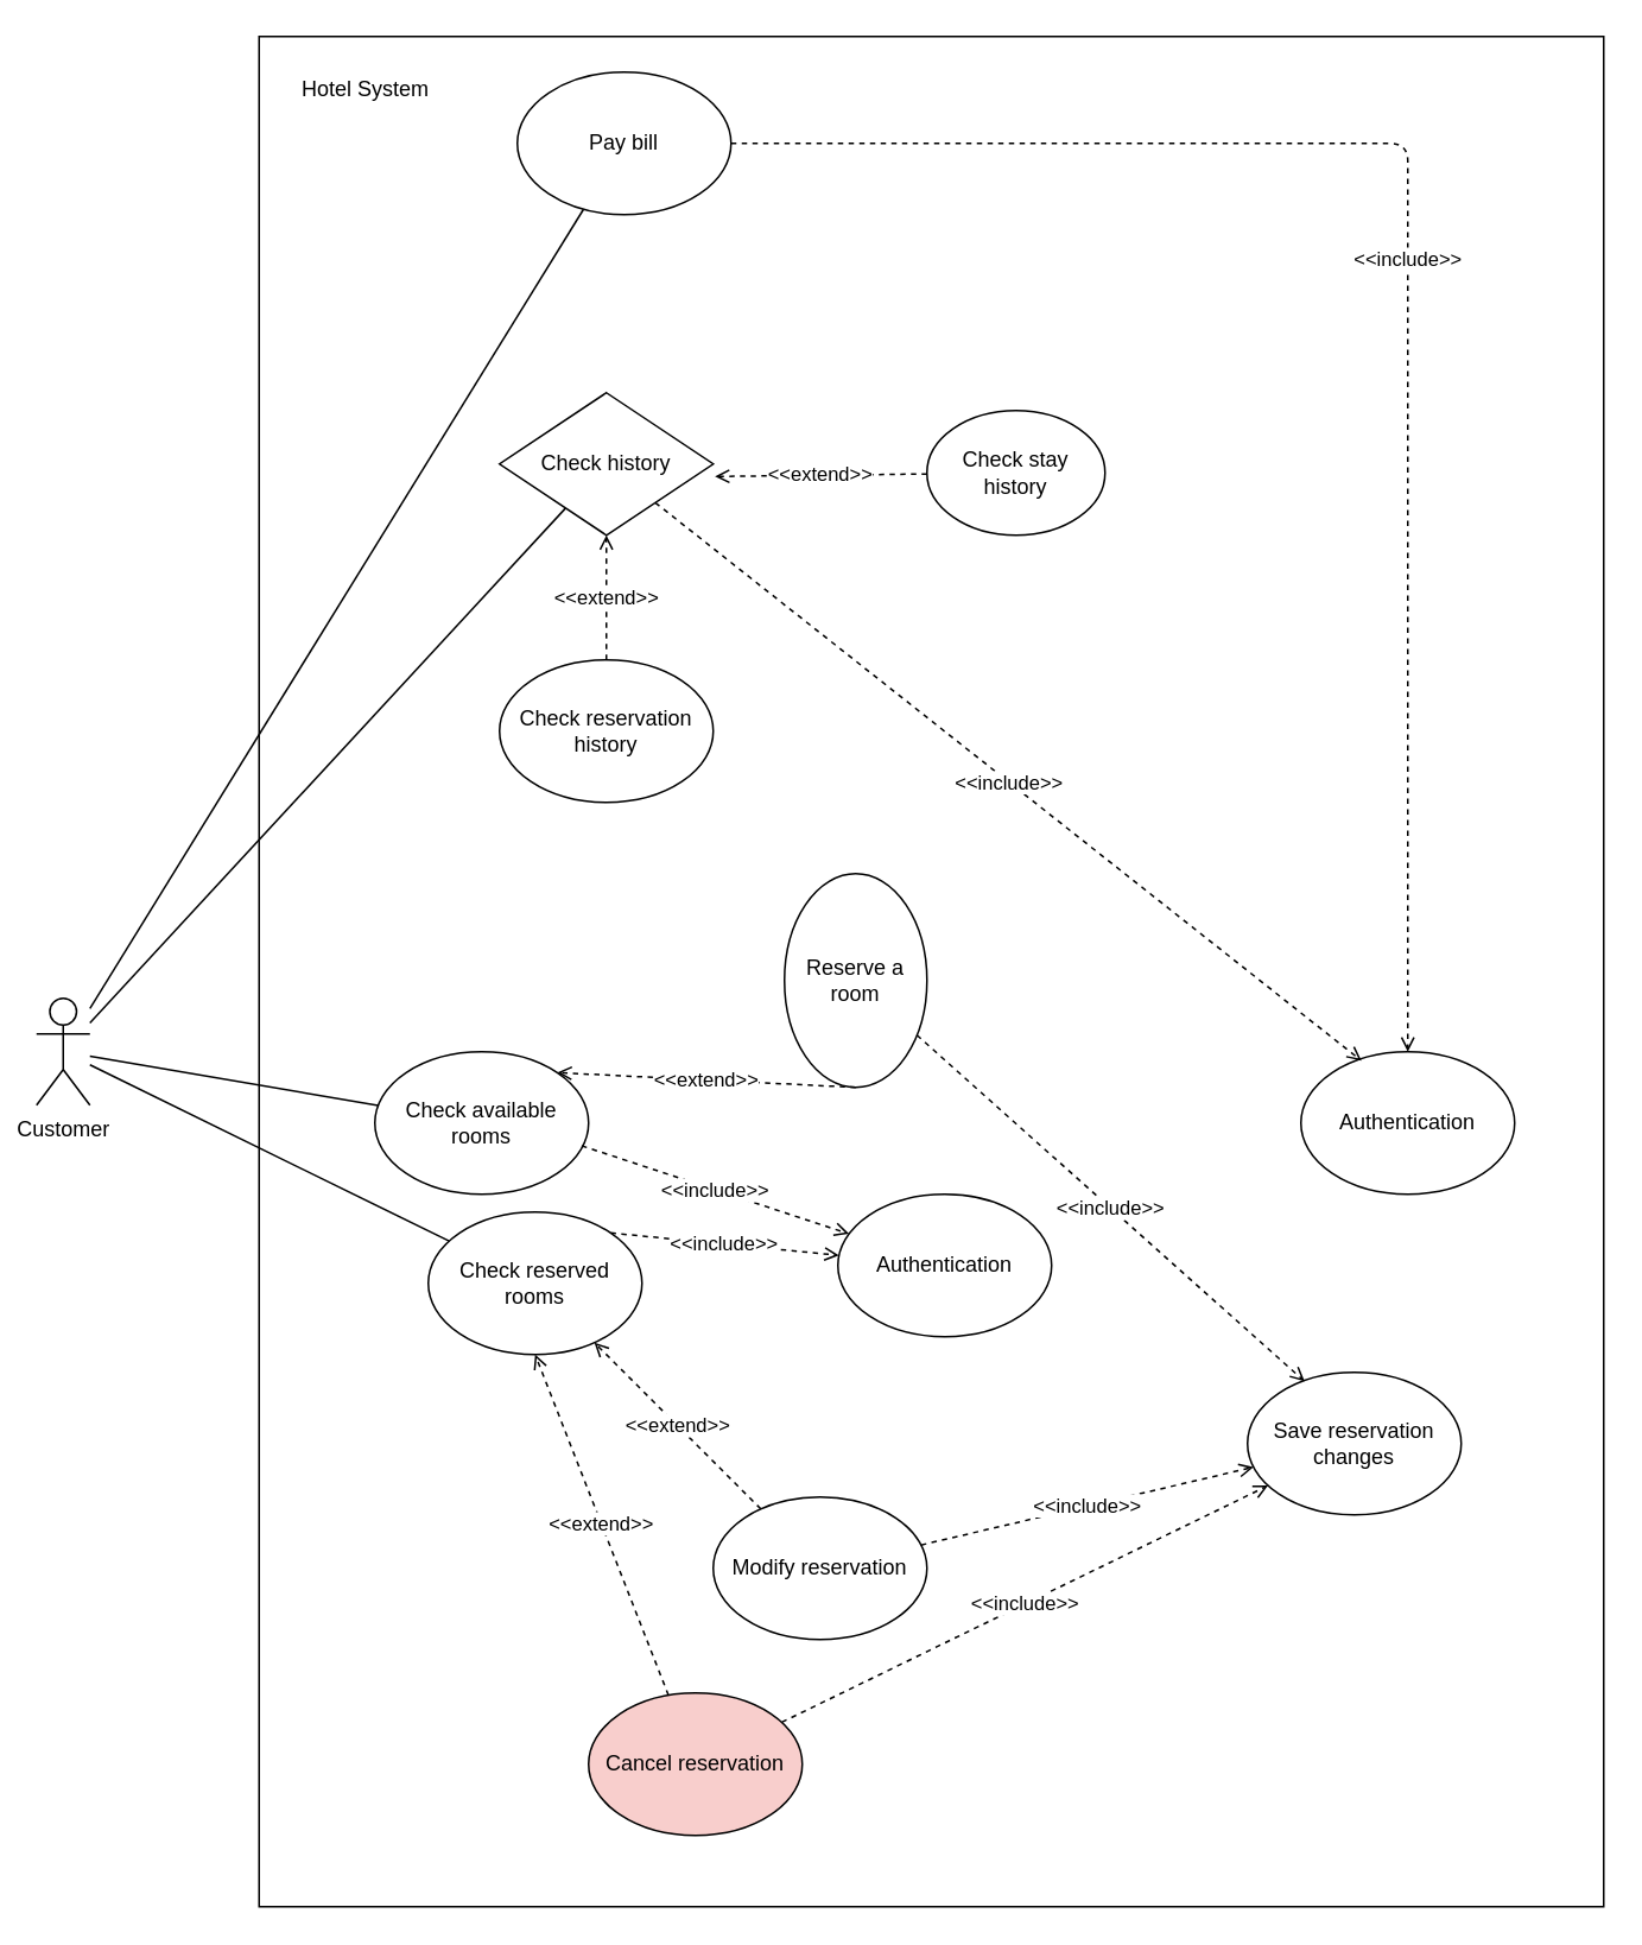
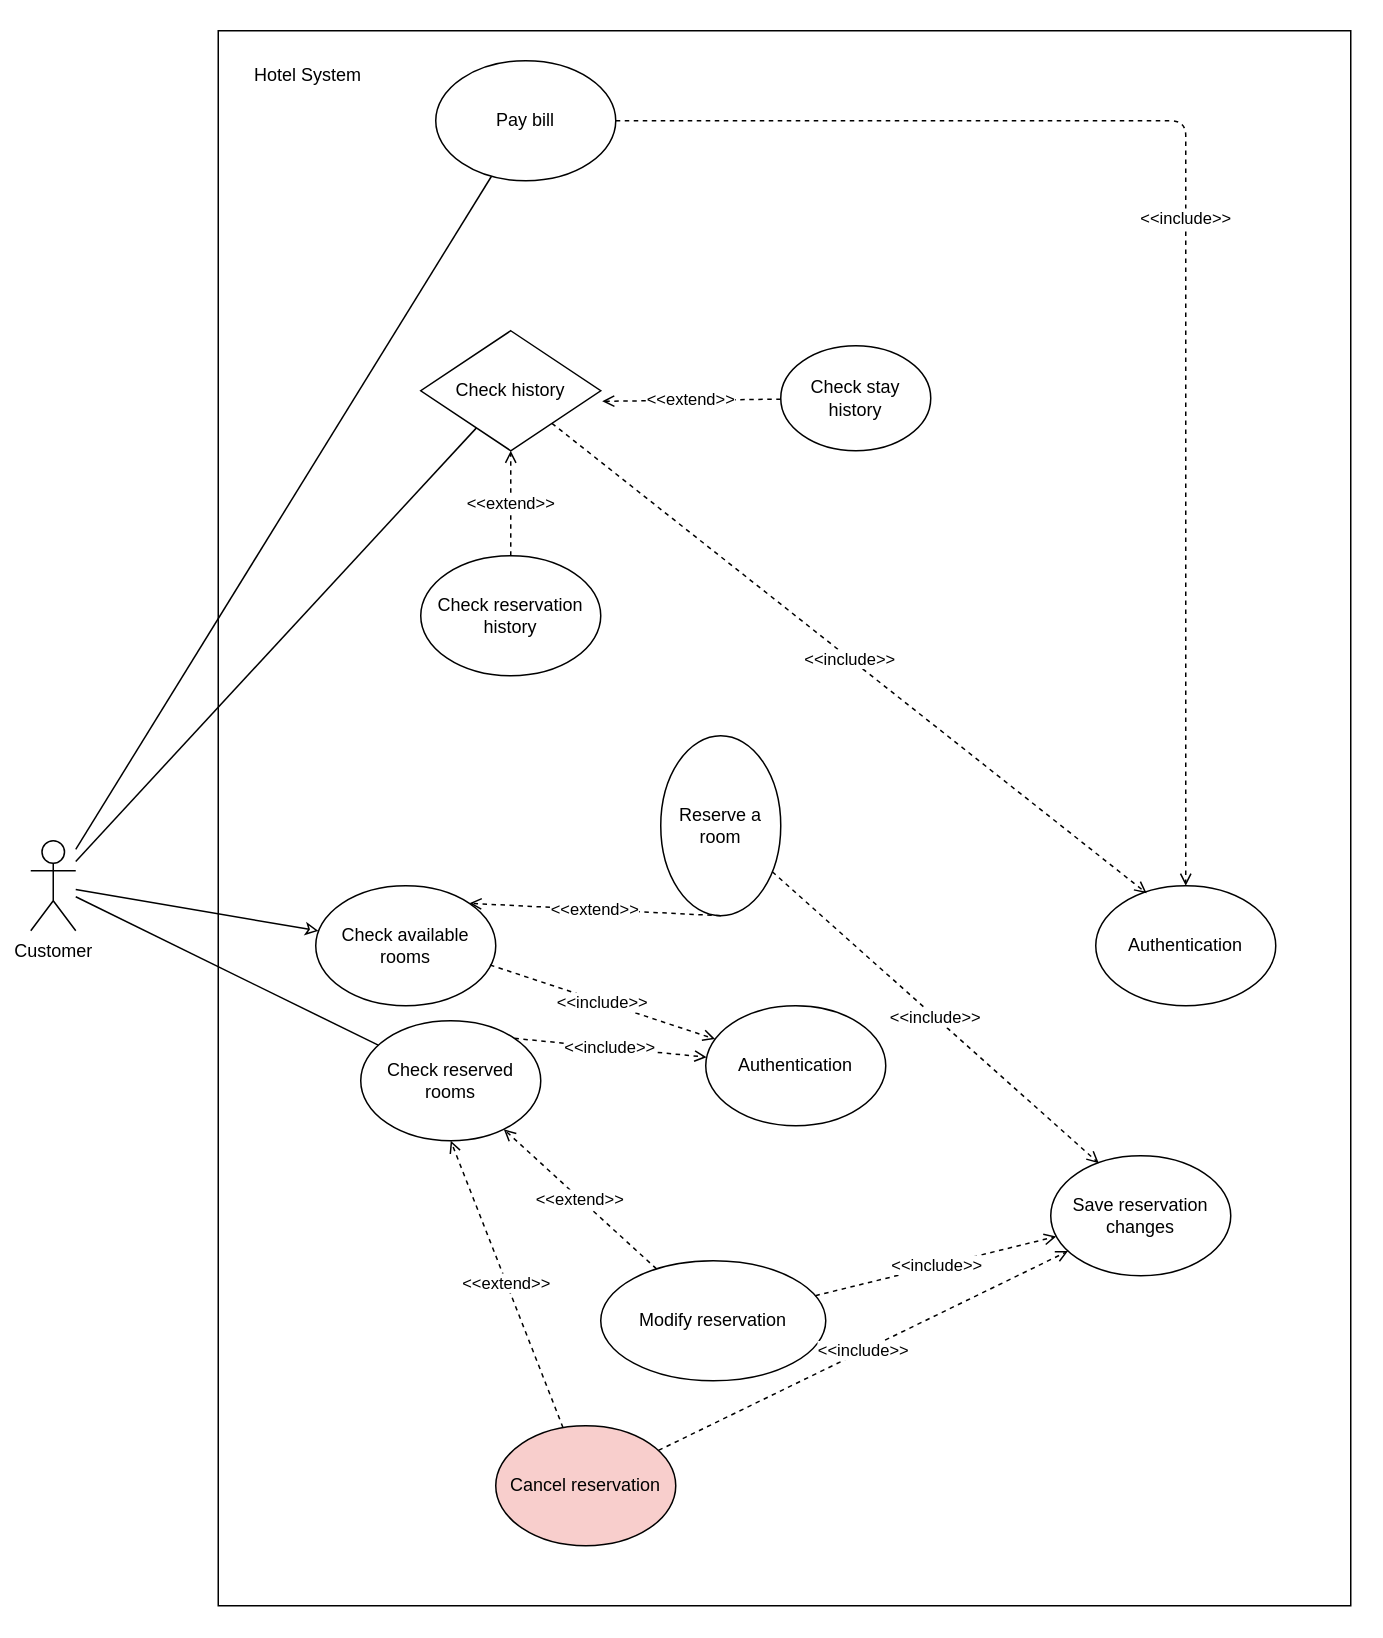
- <mxCell id="13" style="rounded=0;orthogonalLoop=1;jettySize=auto;html=1;endArrow=none;endFill=0;" parent="1" source="17" target="11" edge="1"><mxGeometry relative="1" as="geometry" /></mxCell>
+ <mxCell id="13" style="rounded=0;orthogonalLoop=1;jettySize=auto;html=1;endArrow=classic;endFill=0;" parent="1" source="17" target="11" edge="1"><mxGeometry relative="1" as="geometry" /></mxCell>
- <mxCell id="18" value="Modify reservation" style="ellipse;whiteSpace=wrap;html=1;" parent="1" vertex="1"><mxGeometry x="400" y="840" width="120" height="80" as="geometry" /></mxCell>
+ <mxCell id="18" value="Modify reservation" style="ellipse;whiteSpace=wrap;html=1;" parent="1" vertex="1"><mxGeometry x="400" y="840" width="150" height="80" as="geometry" /></mxCell>
